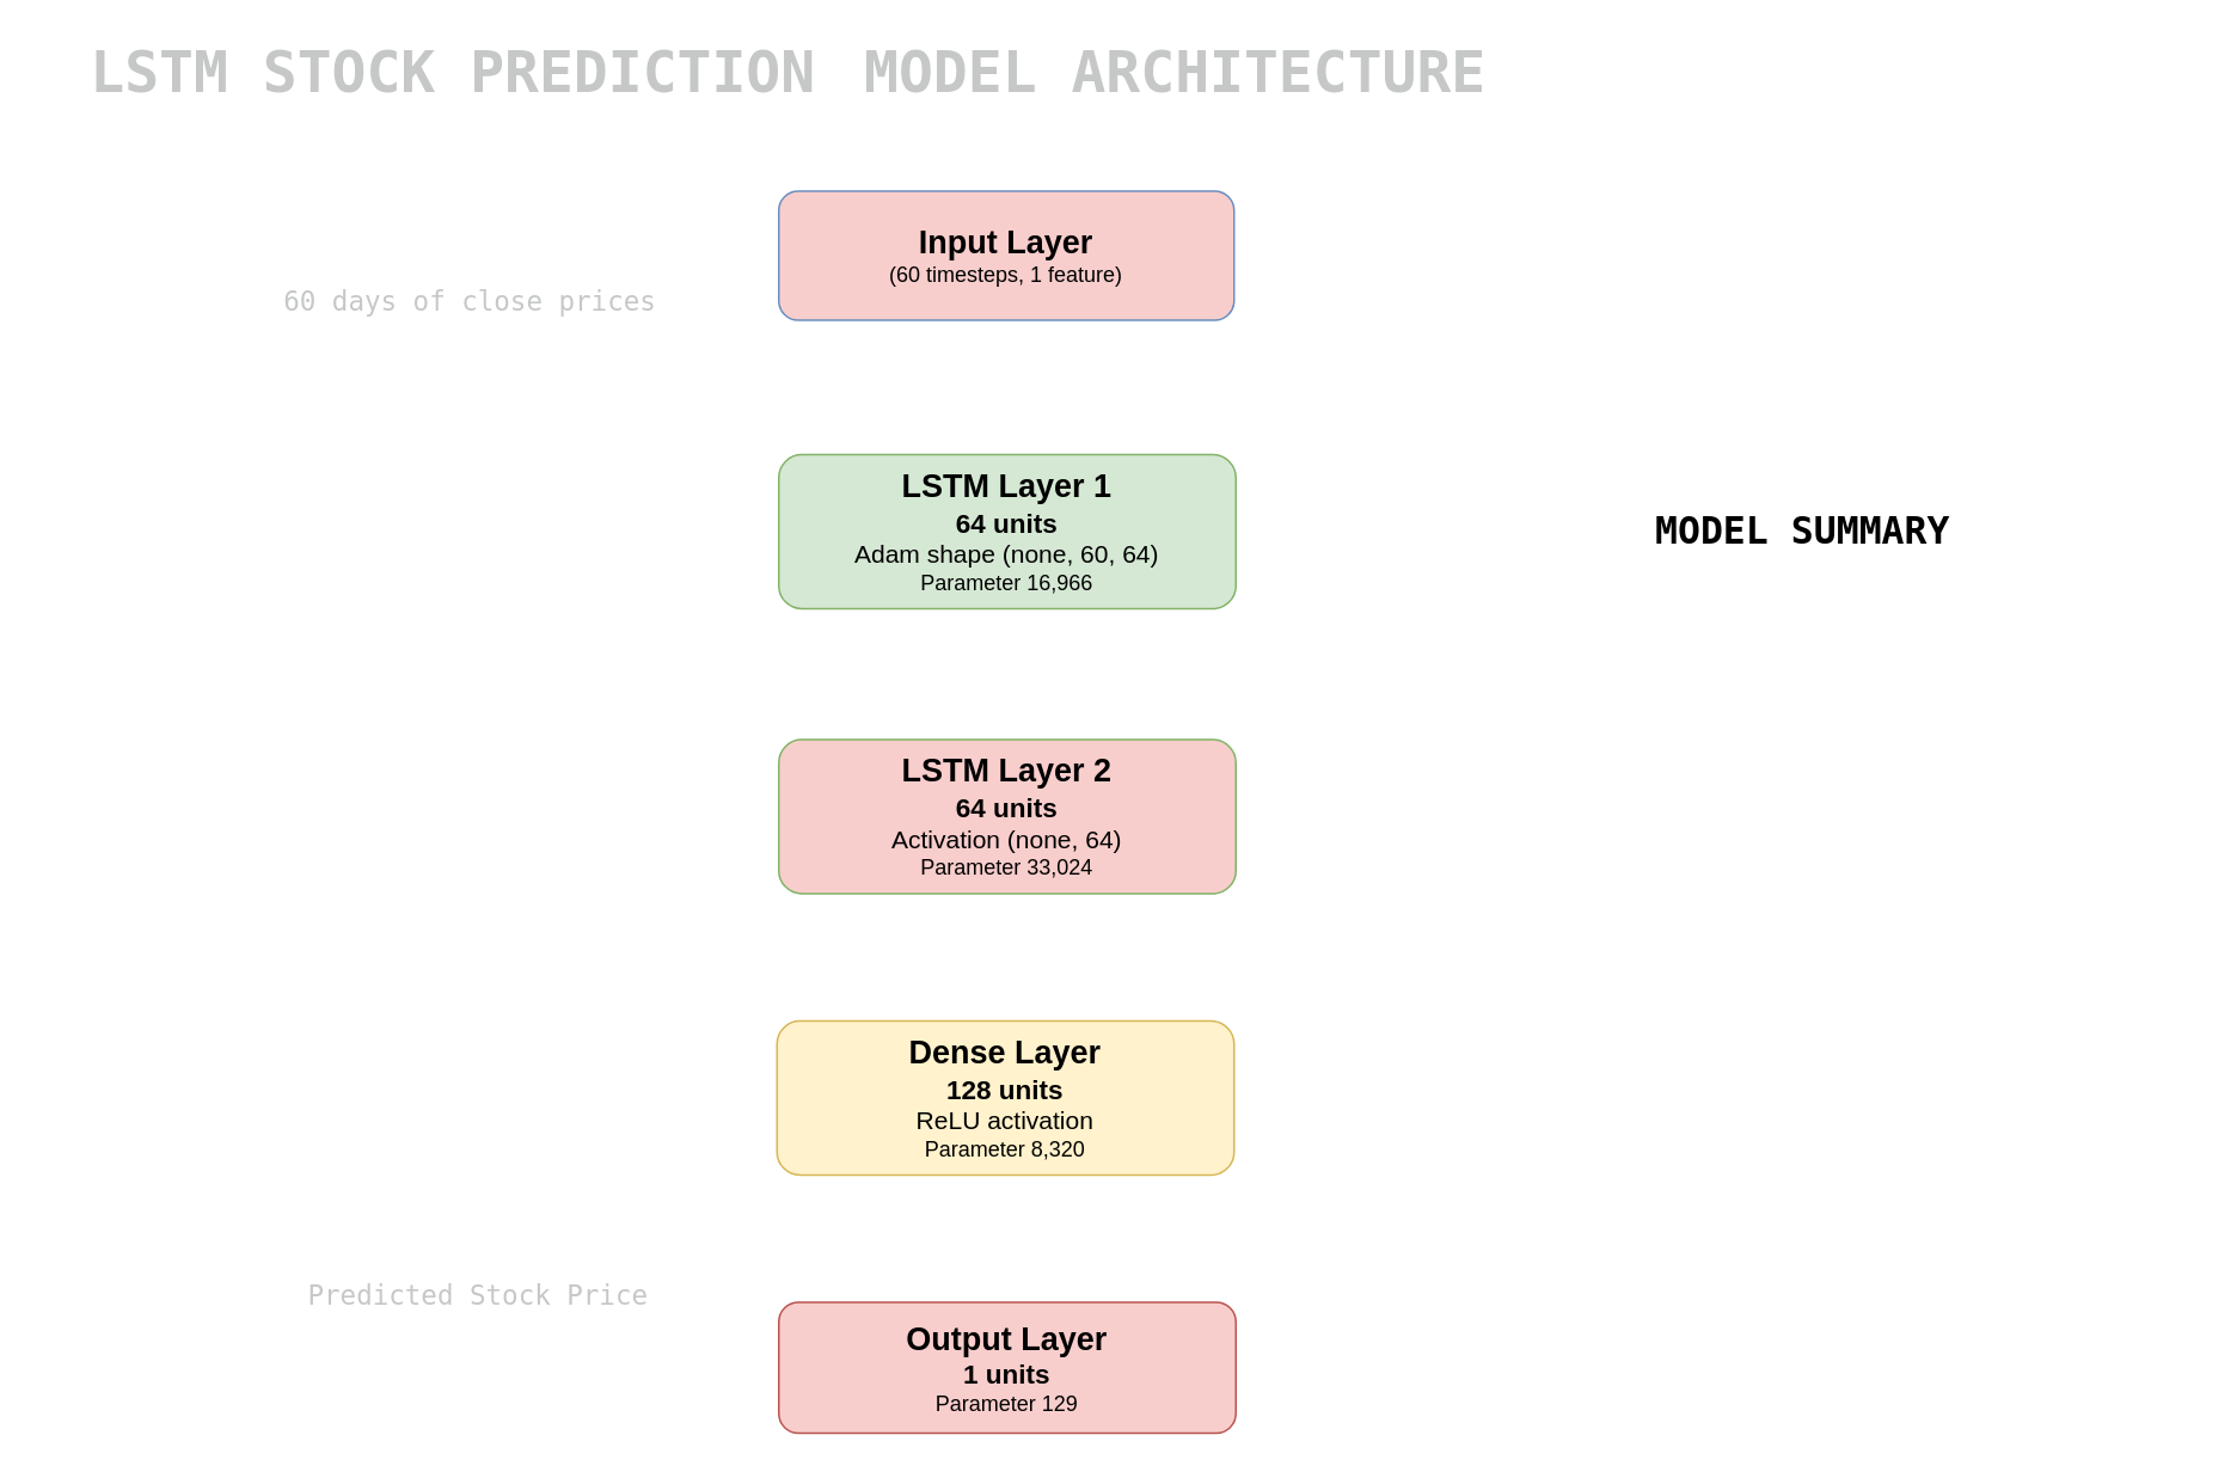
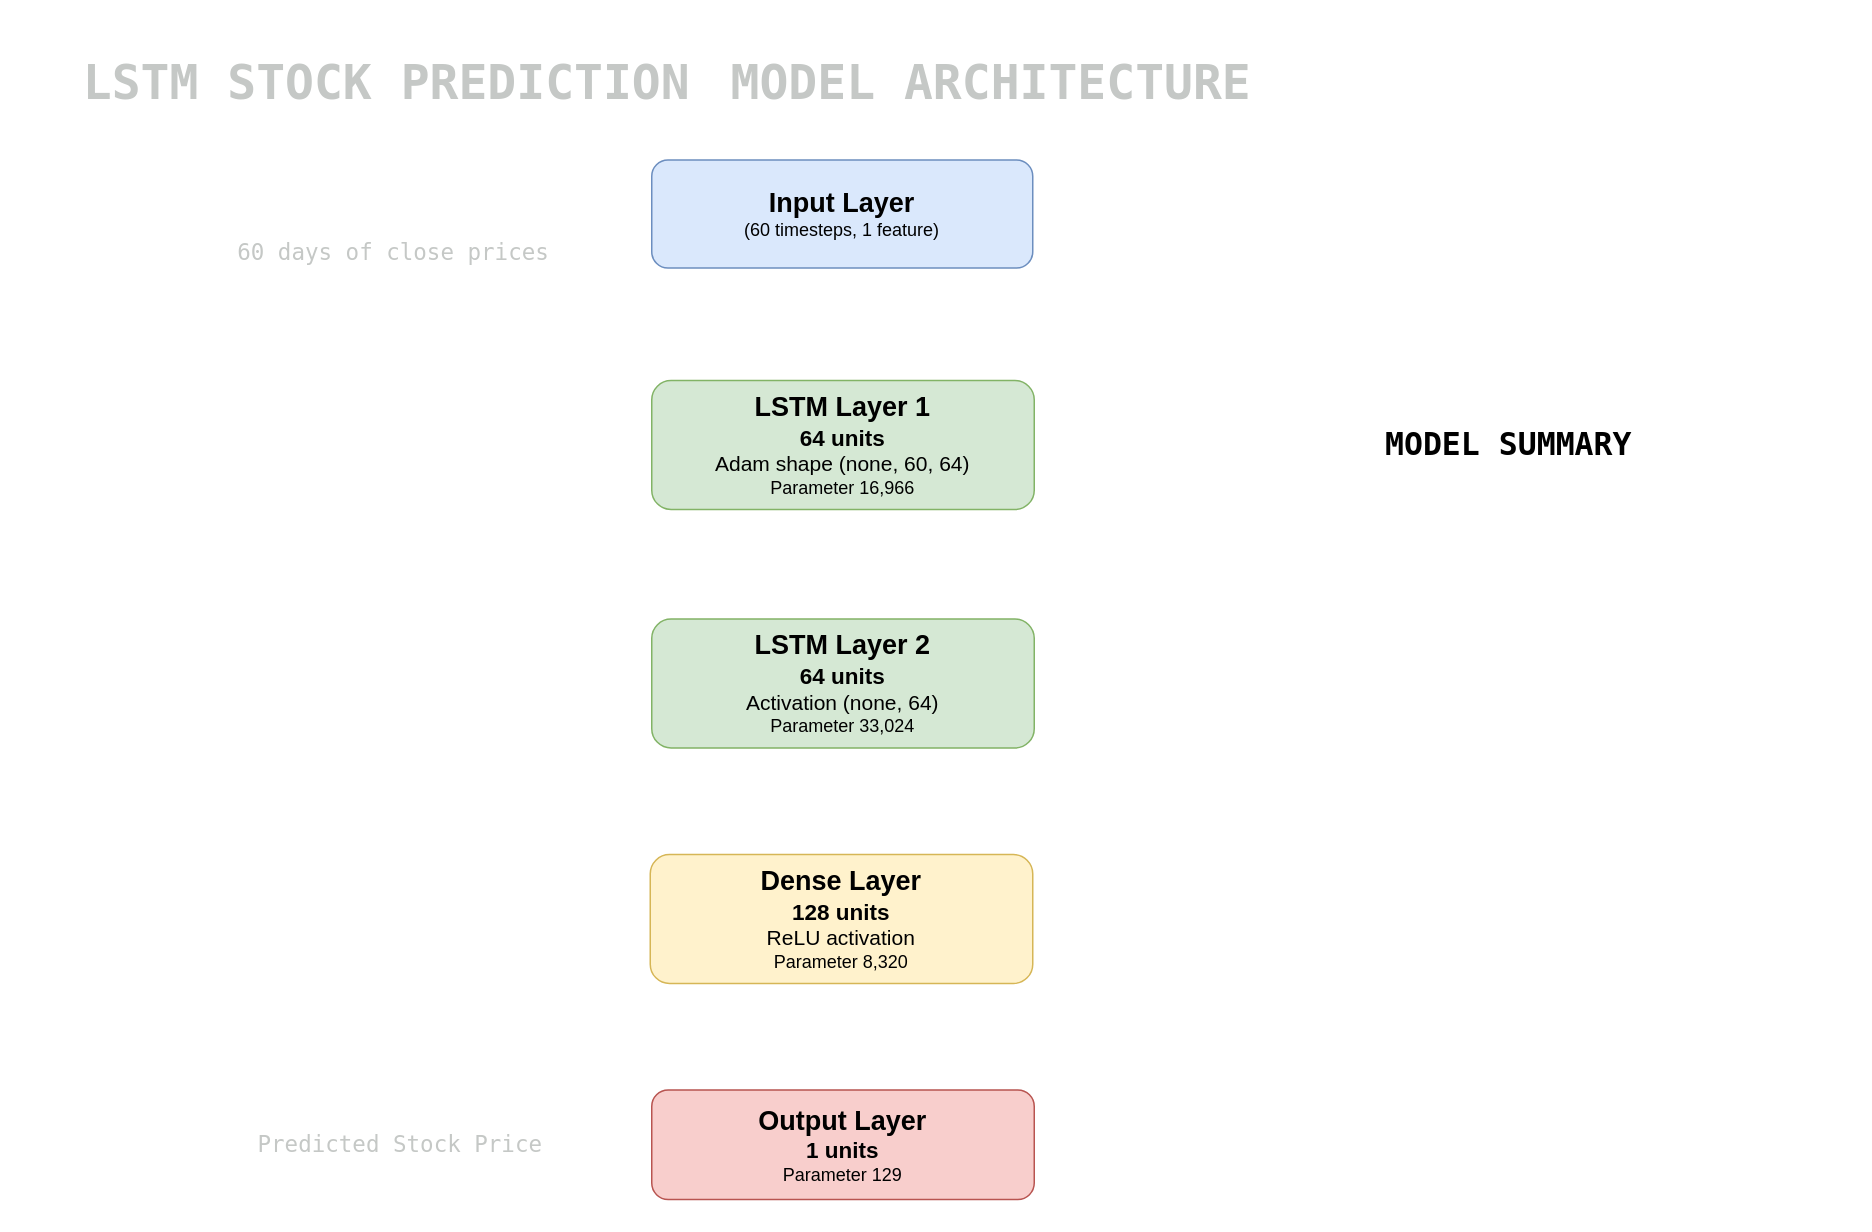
- <mxCell id="13" value="&lt;font style=&quot;font-size: 32px;&quot;&gt;&lt;b&gt;&lt;span style=&quot;box-sizing: border-box; border: 0px solid rgb(229, 231, 235); scrollbar-color: auto; scrollbar-width: auto; --tw-border-spacing-x: 0; --tw-border-spacing-y: 0; --tw-translate-x: 0; --tw-translate-y: 0; --tw-rotate: 0; --tw-skew-x: 0; --tw-skew-y: 0; --tw-scale-x: 1; --tw-scale-y: 1; --tw-pan-x: ; --tw-pan-y: ; --tw-pinch-zoom: ; --tw-scroll-snap-strictness: proximity; --tw-gradient-from-position: ; --tw-gradient-via-position: ; --tw-gradient-to-position: ; --tw-ordinal: ; --tw-slashed-zero: ; --tw-numeric-figure: ; --tw-numeric-spacing: ; --tw-numeric-fraction: ; --tw-ring-inset: ; --tw-ring-offset-width: 0px; --tw-ring-offset-color: #fff; --tw-ring-color: rgb(59 130 246/0.5); --tw-ring-offset-shadow: 0 0 #0000; --tw-ring-shadow: 0 0 #0000; --tw-shadow: 0 0 #0000; --tw-shadow-colored: 0 0 #0000; --tw-blur: ; --tw-brightness: ; --tw-contrast: ; --tw-grayscale: ; --tw-hue-rotate: ; --tw-invert: ; --tw-saturate: ; --tw-sepia: ; --tw-drop-shadow: ; --tw-backdrop-blur: ; --tw-backdrop-brightness: ; --tw-backdrop-contrast: ; --tw-backdrop-grayscale: ; --tw-backdrop-hue-rotate: ; --tw-backdrop-invert: ; --tw-backdrop-opacity: ; --tw-backdrop-saturate: ; --tw-backdrop-sepia: ; --tw-contain-size: ; --tw-contain-layout: ; --tw-contain-paint: ; --tw-contain-style: ; user-select: none; color: rgb(197, 200, 198); font-family: berkeleyMono, &amp;quot;berkeleyMono Fallback&amp;quot;, ui-monospace, SFMono-Regular, monospace; white-space-collapse: preserve; background-color: transparent; opacity: 1; line-height: 1.429; flex-shrink: 0; padding: 8px; text-align: right;&quot;&gt;LSTM STOCK PREDICTION &lt;/span&gt;&lt;span style=&quot;color: rgb(197, 200, 198); font-family: berkeleyMono, &amp;quot;berkeleyMono Fallback&amp;quot;, ui-monospace, SFMono-Regular, monospace; text-align: right; white-space-collapse: preserve;&quot;&gt;MODEL &lt;/span&gt;&lt;span style=&quot;color: rgb(197, 200, 198); font-family: berkeleyMono, &amp;quot;berkeleyMono Fallback&amp;quot;, ui-monospace, SFMono-Regular, monospace; text-align: right; white-space-collapse: preserve;&quot;&gt;ARCHITECTURE&lt;/span&gt;&lt;/b&gt;&lt;/font&gt;" style="text;html=1;align=center;verticalAlign=middle;whiteSpace=wrap;rounded=0;" vertex="1" parent="1"><mxGeometry x="15" y="5" width="841" height="69" as="geometry" /></mxCell>
+ <mxCell id="13" value="&lt;font style=&quot;font-size: 32px;&quot;&gt;&lt;b&gt;&lt;span style=&quot;box-sizing: border-box; border: 0px solid rgb(229, 231, 235); scrollbar-color: auto; scrollbar-width: auto; --tw-border-spacing-x: 0; --tw-border-spacing-y: 0; --tw-translate-x: 0; --tw-translate-y: 0; --tw-rotate: 0; --tw-skew-x: 0; --tw-skew-y: 0; --tw-scale-x: 1; --tw-scale-y: 1; --tw-pan-x: ; --tw-pan-y: ; --tw-pinch-zoom: ; --tw-scroll-snap-strictness: proximity; --tw-gradient-from-position: ; --tw-gradient-via-position: ; --tw-gradient-to-position: ; --tw-ordinal: ; --tw-slashed-zero: ; --tw-numeric-figure: ; --tw-numeric-spacing: ; --tw-numeric-fraction: ; --tw-ring-inset: ; --tw-ring-offset-width: 0px; --tw-ring-offset-color: #fff; --tw-ring-color: rgb(59 130 246/0.5); --tw-ring-offset-shadow: 0 0 #0000; --tw-ring-shadow: 0 0 #0000; --tw-shadow: 0 0 #0000; --tw-shadow-colored: 0 0 #0000; --tw-blur: ; --tw-brightness: ; --tw-contrast: ; --tw-grayscale: ; --tw-hue-rotate: ; --tw-invert: ; --tw-saturate: ; --tw-sepia: ; --tw-drop-shadow: ; --tw-backdrop-blur: ; --tw-backdrop-brightness: ; --tw-backdrop-contrast: ; --tw-backdrop-grayscale: ; --tw-backdrop-hue-rotate: ; --tw-backdrop-invert: ; --tw-backdrop-opacity: ; --tw-backdrop-saturate: ; --tw-backdrop-sepia: ; --tw-contain-size: ; --tw-contain-layout: ; --tw-contain-paint: ; --tw-contain-style: ; user-select: none; color: rgb(197, 200, 198); font-family: berkeleyMono, &amp;quot;berkeleyMono Fallback&amp;quot;, ui-monospace, SFMono-Regular, monospace; white-space-collapse: preserve; background-color: transparent; opacity: 1; line-height: 1.429; flex-shrink: 0; padding: 8px; text-align: right;&quot;&gt;LSTM STOCK PREDICTION &lt;/span&gt;&lt;span style=&quot;color: rgb(197, 200, 198); font-family: berkeleyMono, &amp;quot;berkeleyMono Fallback&amp;quot;, ui-monospace, SFMono-Regular, monospace; text-align: right; white-space-collapse: preserve;&quot;&gt;MODEL &lt;/span&gt;&lt;span style=&quot;color: rgb(197, 200, 198); font-family: berkeleyMono, &amp;quot;berkeleyMono Fallback&amp;quot;, ui-monospace, SFMono-Regular, monospace; text-align: right; white-space-collapse: preserve;&quot;&gt;ARCHITECTURE&lt;/span&gt;&lt;/b&gt;&lt;/font&gt;" style="text;html=1;align=center;verticalAlign=middle;whiteSpace=wrap;rounded=0;" vertex="1" parent="1"><mxGeometry x="20" y="20" width="841" height="69" as="geometry" /></mxCell>
- <mxCell id="2" value="&lt;font style=&quot;font-size: 18px;&quot;&gt;&lt;b&gt;Input Layer&lt;/b&gt;&lt;/font&gt;&lt;div&gt;&lt;div&gt;(60 timesteps, 1 feature)&lt;/div&gt;&lt;/div&gt;" style="rounded=1;whiteSpace=wrap;html=1;fillColor=#f8cecc;strokeColor=#6c8ebf;" vertex="1" parent="1"><mxGeometry x="434" y="106" width="254" height="72" as="geometry" /></mxCell>
+ <mxCell id="2" value="&lt;font style=&quot;font-size: 18px;&quot;&gt;&lt;b&gt;Input Layer&lt;/b&gt;&lt;/font&gt;&lt;div&gt;&lt;div&gt;(60 timesteps, 1 feature)&lt;/div&gt;&lt;/div&gt;" style="rounded=1;whiteSpace=wrap;html=1;fillColor=#dae8fc;strokeColor=#6c8ebf;" vertex="1" parent="1"><mxGeometry x="434" y="106" width="254" height="72" as="geometry" /></mxCell>
- <mxCell id="4" value="&lt;span style=&quot;font-size: 18px;&quot;&gt;&lt;b&gt;LSTM Layer 2&lt;/b&gt;&lt;/span&gt;&lt;div&gt;&lt;b style=&quot;&quot;&gt;&lt;font style=&quot;font-size: 15px;&quot;&gt;64 units&lt;/font&gt;&lt;/b&gt;&lt;/div&gt;&lt;div&gt;&lt;font style=&quot;font-size: 14px;&quot;&gt;Activation (none, 64)&lt;/font&gt;&lt;br&gt;&lt;div&gt;Parameter 33,024&lt;/div&gt;&lt;/div&gt;" style="rounded=1;whiteSpace=wrap;html=1;fillColor=#f8cecc;strokeColor=#82b366;" vertex="1" parent="1"><mxGeometry x="434" y="412" width="255" height="86" as="geometry" /></mxCell>
+ <mxCell id="4" value="&lt;span style=&quot;font-size: 18px;&quot;&gt;&lt;b&gt;LSTM Layer 2&lt;/b&gt;&lt;/span&gt;&lt;div&gt;&lt;b style=&quot;&quot;&gt;&lt;font style=&quot;font-size: 15px;&quot;&gt;64 units&lt;/font&gt;&lt;/b&gt;&lt;/div&gt;&lt;div&gt;&lt;font style=&quot;font-size: 14px;&quot;&gt;Activation (none, 64)&lt;/font&gt;&lt;br&gt;&lt;div&gt;Parameter 33,024&lt;/div&gt;&lt;/div&gt;" style="rounded=1;whiteSpace=wrap;html=1;fillColor=#d5e8d4;strokeColor=#82b366;" vertex="1" parent="1"><mxGeometry x="434" y="412" width="255" height="86" as="geometry" /></mxCell>
- <mxCell id="12" value="&lt;span style=&quot;color: rgb(197, 200, 198); font-family: berkeleyMono, &amp;quot;berkeleyMono Fallback&amp;quot;, ui-monospace, SFMono-Regular, monospace; text-align: right; white-space-collapse: preserve;&quot;&gt;&lt;font style=&quot;font-size: 15px;&quot;&gt; Predicted Stock Price&lt;/font&gt;&lt;/span&gt;" style="rounded=0;whiteSpace=wrap;html=1;dashed=1;fillColor=none;strokeColor=#FFFFFF;" vertex="1" parent="1"><mxGeometry x="130" y="686" width="264" height="71" as="geometry" /></mxCell>
+ <mxCell id="12" value="&lt;span style=&quot;color: rgb(197, 200, 198); font-family: berkeleyMono, &amp;quot;berkeleyMono Fallback&amp;quot;, ui-monospace, SFMono-Regular, monospace; text-align: right; white-space-collapse: preserve;&quot;&gt;&lt;font style=&quot;font-size: 15px;&quot;&gt; Predicted Stock Price&lt;/font&gt;&lt;/span&gt;" style="rounded=0;whiteSpace=wrap;html=1;dashed=1;fillColor=none;strokeColor=#FFFFFF;" vertex="1" parent="1"><mxGeometry x="130" y="726" width="264" height="71" as="geometry" /></mxCell>
